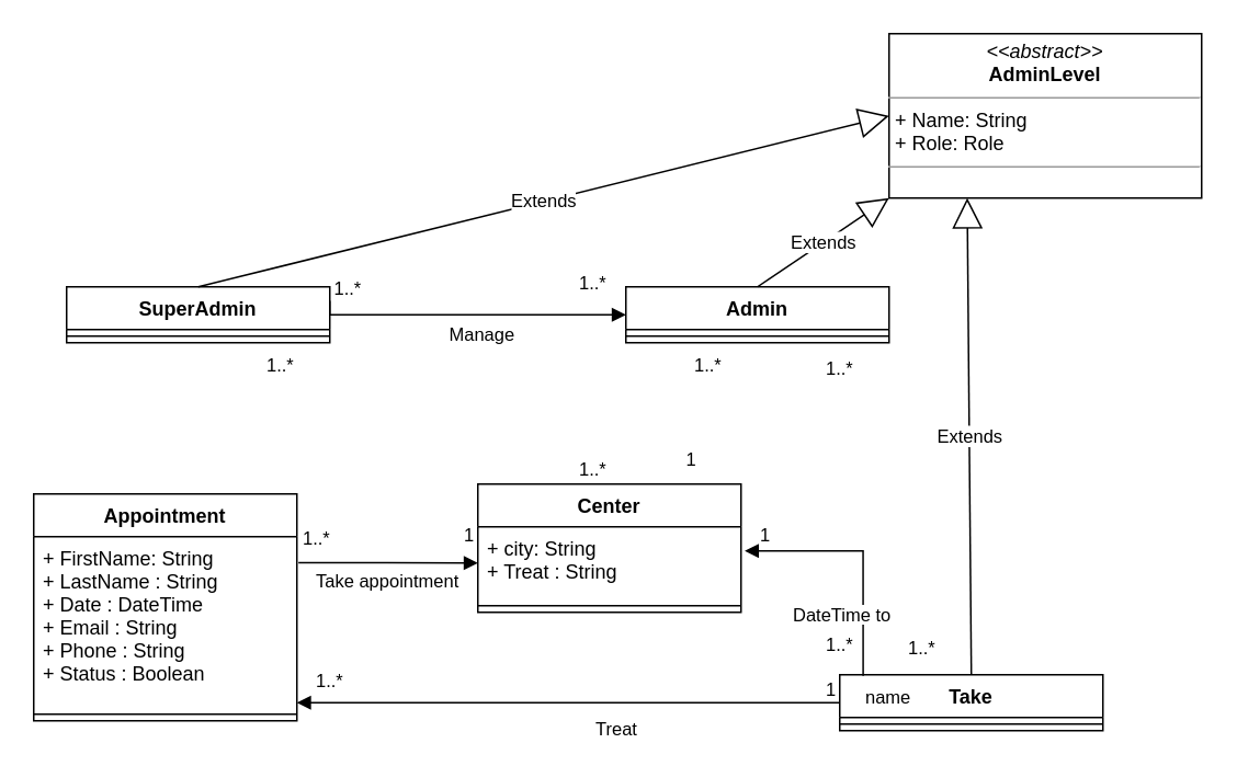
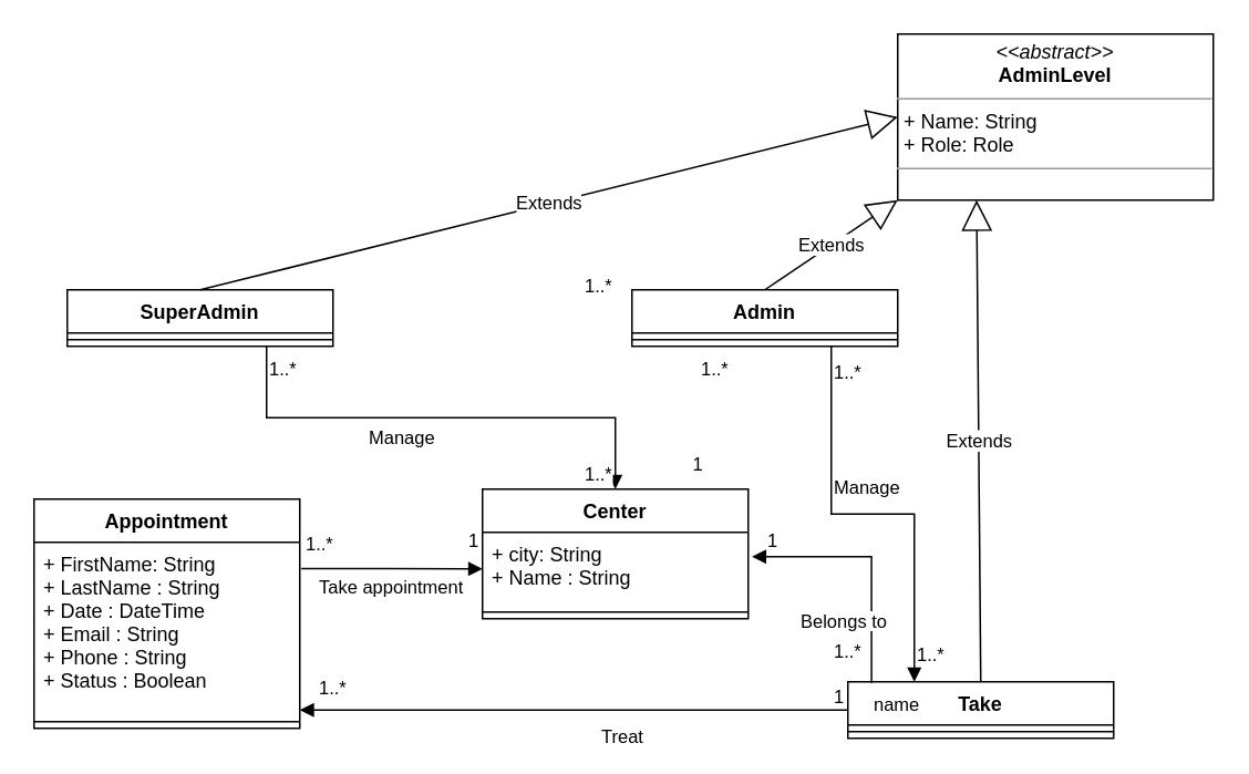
- <mxCell id="18" value="Manage" style="endArrow=block;endFill=1;html=1;edgeStyle=orthogonalEdgeStyle;align=left;verticalAlign=top;rounded=0;exitX=1;exitY=0.25;exitDx=0;exitDy=0;entryX=0;entryY=0.5;entryDx=0;entryDy=0;" edge="1" parent="1" source="3" target="5"><mxGeometry x="-0.167" y="1" relative="1" as="geometry"><mxPoint x="280" y="270" as="sourcePoint" /><mxPoint x="440" y="270" as="targetPoint" /><Array as="points"><mxPoint x="200" y="191" /></Array><mxPoint as="offset" /></mxGeometry></mxCell>
- <mxCell id="19" value="1..*" style="edgeLabel;resizable=0;html=1;align=left;verticalAlign=bottom;" connectable="0" vertex="1" parent="18"><mxGeometry x="-1" relative="1" as="geometry"><mxPoint x="1" as="offset" /></mxGeometry></mxCell>
+ <mxCell id="21" value="Manage" style="endArrow=block;endFill=1;html=1;edgeStyle=orthogonalEdgeStyle;align=left;verticalAlign=top;rounded=0;exitX=0.75;exitY=1;exitDx=0;exitDy=0;entryX=0.5;entryY=0;entryDx=0;entryDy=0;" edge="1" parent="1" source="3" target="9"><mxGeometry x="-0.304" y="1" relative="1" as="geometry"><mxPoint x="280" y="270" as="sourcePoint" /><mxPoint x="440" y="270" as="targetPoint" /><mxPoint as="offset" /></mxGeometry></mxCell>
+ <mxCell id="24" value="Manage" style="endArrow=block;endFill=1;html=1;edgeStyle=orthogonalEdgeStyle;align=left;verticalAlign=top;rounded=0;exitX=0.75;exitY=1;exitDx=0;exitDy=0;entryX=0.25;entryY=0;entryDx=0;entryDy=0;" edge="1" parent="1" source="5" target="7"><mxGeometry x="-0.429" relative="1" as="geometry"><mxPoint x="280" y="270" as="sourcePoint" /><mxPoint x="440" y="270" as="targetPoint" /><mxPoint as="offset" /></mxGeometry></mxCell>
- <mxCell id="10" value="+ city: String&#10;+ Treat : String" style="text;strokeColor=none;fillColor=none;align=left;verticalAlign=top;spacingLeft=4;spacingRight=4;overflow=hidden;rotatable=0;points=[[0,0.5],[1,0.5]];portConstraint=eastwest;" vertex="1" parent="9"><mxGeometry y="26" width="160" height="44" as="geometry" /></mxCell>
+ <mxCell id="10" value="+ city: String&#10;+ Name : String" style="text;strokeColor=none;fillColor=none;align=left;verticalAlign=top;spacingLeft=4;spacingRight=4;overflow=hidden;rotatable=0;points=[[0,0.5],[1,0.5]];portConstraint=eastwest;" vertex="1" parent="9"><mxGeometry y="26" width="160" height="44" as="geometry" /></mxCell>
- <mxCell id="37" value="&lt;span style=&quot;color: rgb(0, 0, 0); font-family: Helvetica; font-size: 11px; font-style: normal; font-variant-ligatures: normal; font-variant-caps: normal; font-weight: 400; letter-spacing: normal; orphans: 2; text-align: left; text-indent: 0px; text-transform: none; widows: 2; word-spacing: 0px; -webkit-text-stroke-width: 0px; background-color: rgb(255, 255, 255); text-decoration-thickness: initial; text-decoration-style: initial; text-decoration-color: initial; float: none; display: inline !important;&quot;&gt;DateTime to&lt;/span&gt;" style="text;whiteSpace=wrap;html=1;" vertex="1" parent="1"><mxGeometry x="480" y="360" width="90" height="40" as="geometry" /></mxCell>
+ <mxCell id="37" value="&lt;span style=&quot;color: rgb(0, 0, 0); font-family: Helvetica; font-size: 11px; font-style: normal; font-variant-ligatures: normal; font-variant-caps: normal; font-weight: 400; letter-spacing: normal; orphans: 2; text-align: left; text-indent: 0px; text-transform: none; widows: 2; word-spacing: 0px; -webkit-text-stroke-width: 0px; background-color: rgb(255, 255, 255); text-decoration-thickness: initial; text-decoration-style: initial; text-decoration-color: initial; float: none; display: inline !important;&quot;&gt;Belongs to&lt;/span&gt;" style="text;whiteSpace=wrap;html=1;" vertex="1" parent="1"><mxGeometry x="480" y="360" width="90" height="40" as="geometry" /></mxCell>
